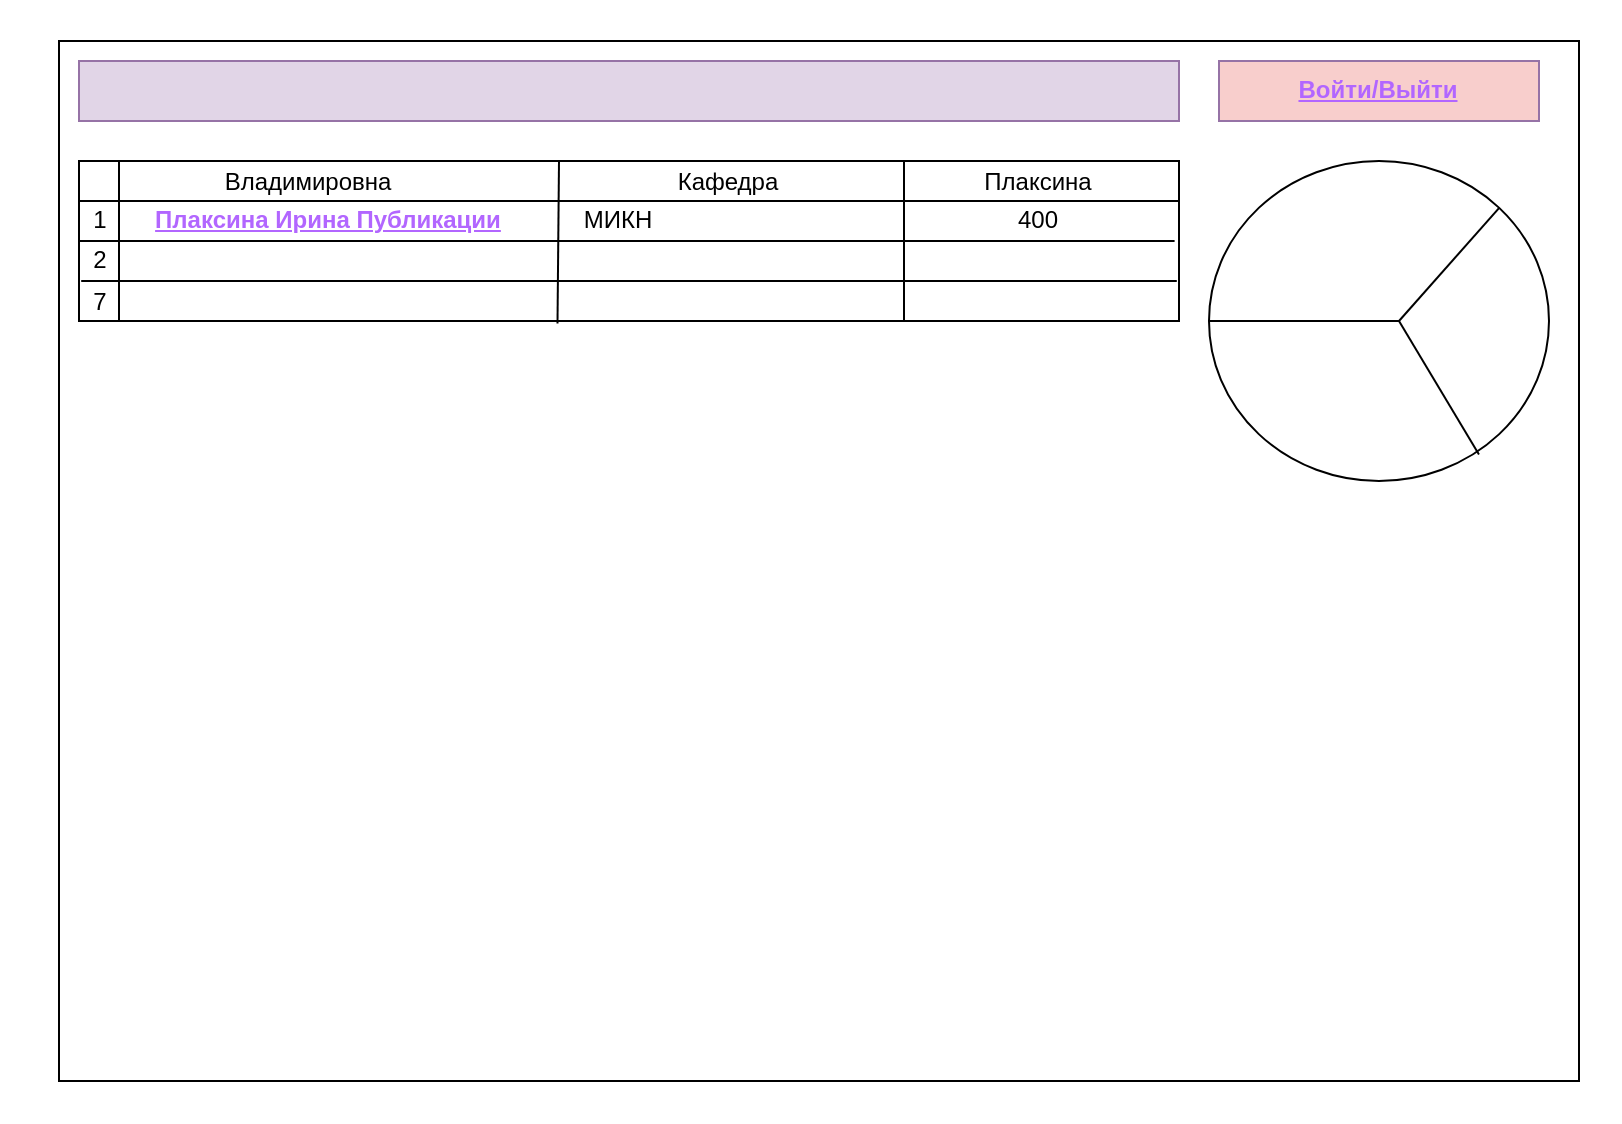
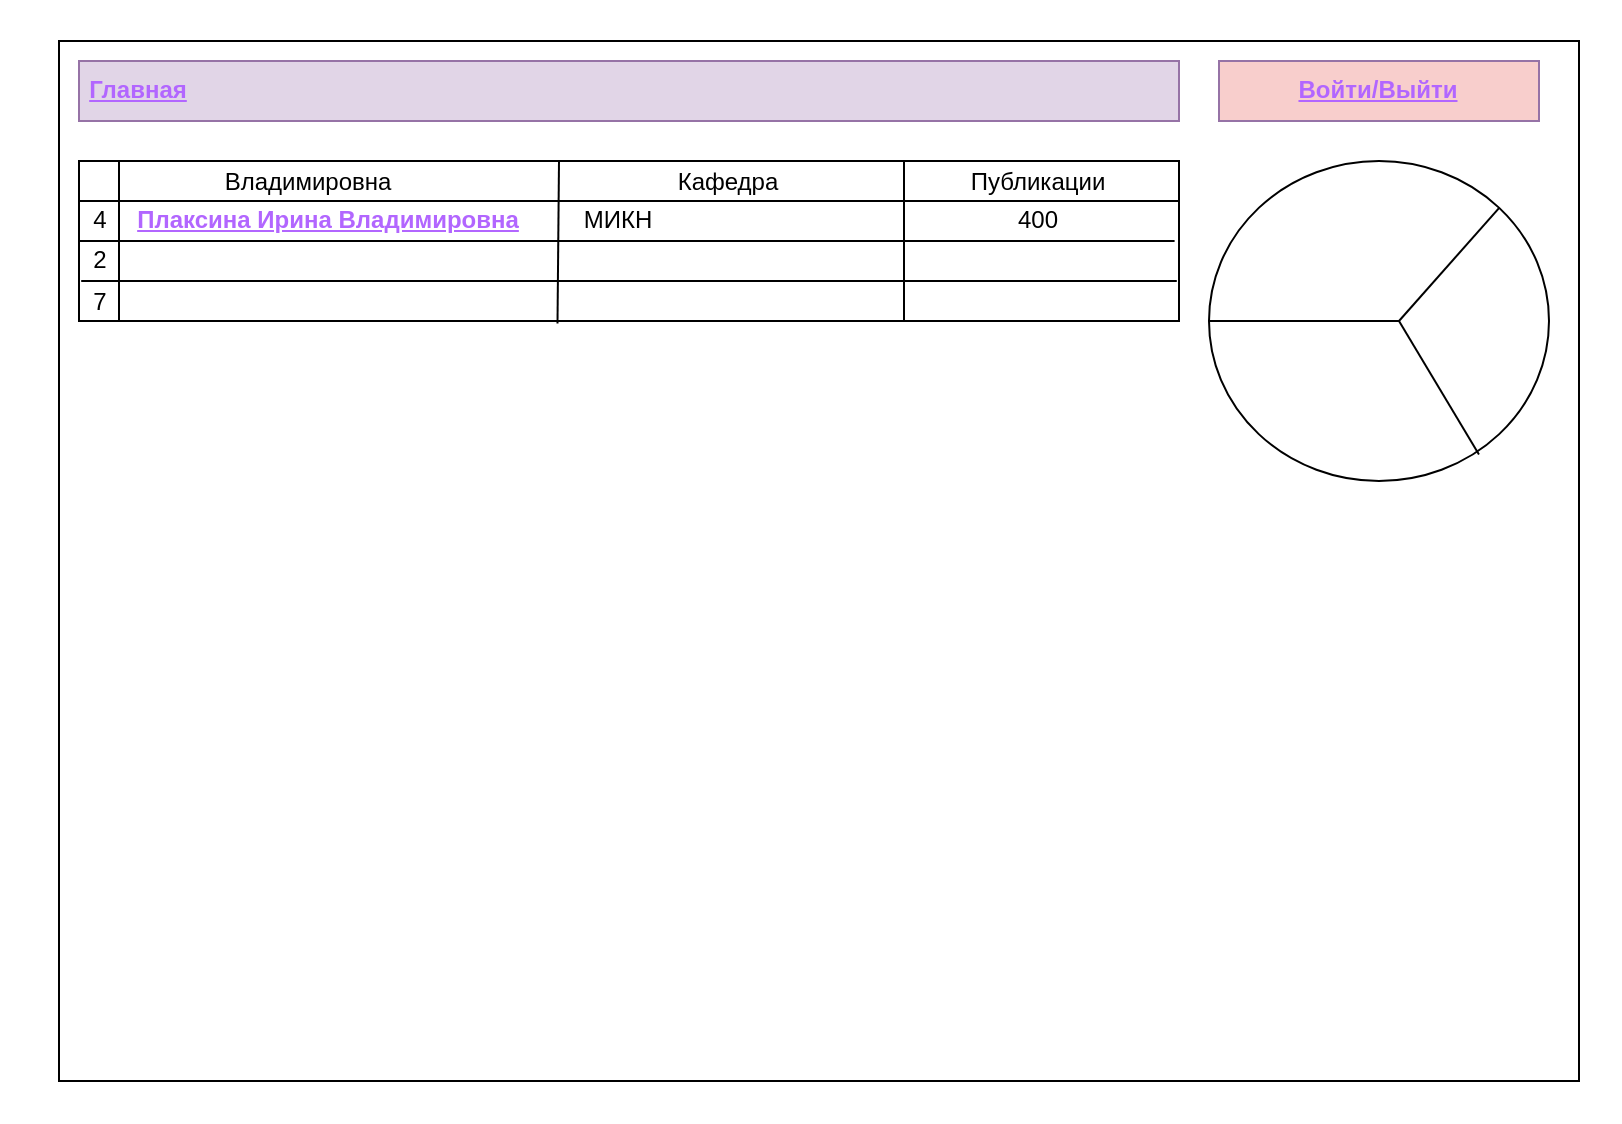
+ <mxCell id="5" value="Главная" style="text;html=1;align=center;verticalAlign=middle;whiteSpace=wrap;rounded=0;fontColor=#B266FF;fontStyle=5" vertex="1" parent="1"><mxGeometry x="39" y="30" width="60" height="30" as="geometry" /></mxCell>
- <mxCell id="17" value="Плаксина" style="text;html=1;align=center;verticalAlign=middle;whiteSpace=wrap;rounded=0;" vertex="1" parent="1"><mxGeometry x="489" y="76" width="60" height="30" as="geometry" /></mxCell>
+ <mxCell id="17" value="Публикации" style="text;html=1;align=center;verticalAlign=middle;whiteSpace=wrap;rounded=0;" vertex="1" parent="1"><mxGeometry x="489" y="76" width="60" height="30" as="geometry" /></mxCell>
- <mxCell id="10" value="1" style="text;html=1;align=center;verticalAlign=middle;whiteSpace=wrap;rounded=0;strokeWidth=1;" vertex="1" parent="1"><mxGeometry x="20" y="95" width="60" height="30" as="geometry" /></mxCell>
+ <mxCell id="10" value="4" style="text;html=1;align=center;verticalAlign=middle;whiteSpace=wrap;rounded=0;strokeWidth=1;" vertex="1" parent="1"><mxGeometry x="20" y="95" width="60" height="30" as="geometry" /></mxCell>
- <mxCell id="18" value="Плаксина Ирина Публикации" style="text;html=1;align=center;verticalAlign=middle;whiteSpace=wrap;rounded=0;fontColor=#B266FF;fontStyle=5" vertex="1" parent="1"><mxGeometry x="39" y="102.5" width="250" height="15" as="geometry" /></mxCell>
+ <mxCell id="18" value="Плаксина Ирина Владимировна" style="text;html=1;align=center;verticalAlign=middle;whiteSpace=wrap;rounded=0;fontColor=#B266FF;fontStyle=5" vertex="1" parent="1"><mxGeometry x="39" y="102.5" width="250" height="15" as="geometry" /></mxCell>
